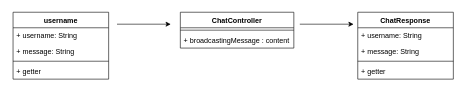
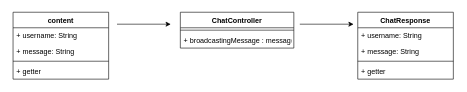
- <mxCell id="2" value="username" style="swimlane;fontStyle=1;align=center;verticalAlign=top;childLayout=stackLayout;horizontal=1;startSize=26;horizontalStack=0;resizeParent=1;resizeParentMax=0;resizeLast=0;collapsible=1;marginBottom=0;" vertex="1" parent="1"><mxGeometry x="20" y="20" width="160" height="112" as="geometry" /></mxCell>
+ <mxCell id="2" value="content" style="swimlane;fontStyle=1;align=center;verticalAlign=top;childLayout=stackLayout;horizontal=1;startSize=26;horizontalStack=0;resizeParent=1;resizeParentMax=0;resizeLast=0;collapsible=1;marginBottom=0;" vertex="1" parent="1"><mxGeometry x="20" y="20" width="160" height="112" as="geometry" /></mxCell>
- <mxCell id="10" value="+ broadcastingMessage : content" style="text;strokeColor=none;fillColor=none;align=left;verticalAlign=top;spacingLeft=4;spacingRight=4;overflow=hidden;rotatable=0;points=[[0,0.5],[1,0.5]];portConstraint=eastwest;" vertex="1" parent="8"><mxGeometry y="34" width="190" height="26" as="geometry" /></mxCell>
+ <mxCell id="10" value="+ broadcastingMessage : message" style="text;strokeColor=none;fillColor=none;align=left;verticalAlign=top;spacingLeft=4;spacingRight=4;overflow=hidden;rotatable=0;points=[[0,0.5],[1,0.5]];portConstraint=eastwest;" vertex="1" parent="8"><mxGeometry y="34" width="190" height="26" as="geometry" /></mxCell>
